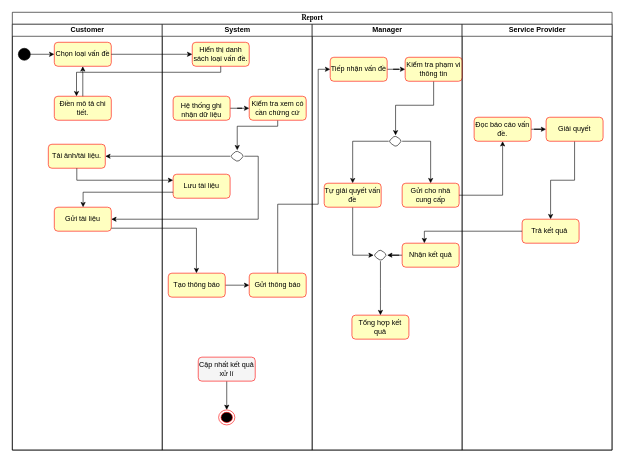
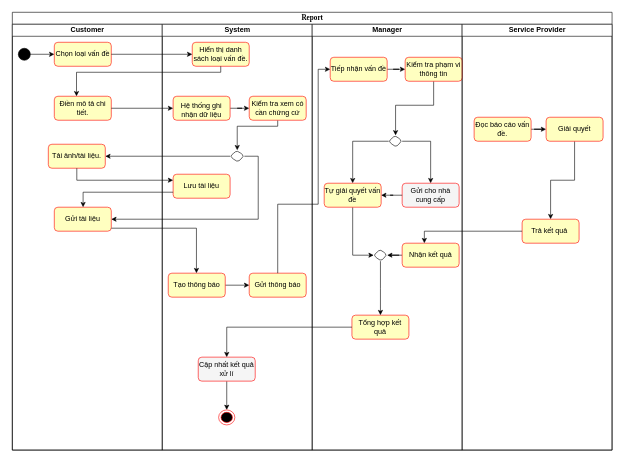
- <mxCell id="57" value="" style="edgeStyle=orthogonalEdgeStyle;rounded=0;orthogonalLoop=1;jettySize=auto;html=1;" edge="1" parent="2" source="9" target="6"><mxGeometry relative="1" as="geometry" /></mxCell>
+ <mxCell id="57" value="" style="edgeStyle=orthogonalEdgeStyle;rounded=0;orthogonalLoop=1;jettySize=auto;html=1;" edge="1" parent="2" source="9" target="22"><mxGeometry relative="1" as="geometry" /></mxCell>
- <mxCell id="53" value="" style="edgeStyle=orthogonalEdgeStyle;rounded=0;orthogonalLoop=1;jettySize=auto;html=1;" edge="1" parent="2" source="35" target="43"><mxGeometry relative="1" as="geometry" /></mxCell>
+ <mxCell id="53" value="" style="edgeStyle=orthogonalEdgeStyle;rounded=0;orthogonalLoop=1;jettySize=auto;html=1;" edge="1" parent="2" source="35" target="34"><mxGeometry relative="1" as="geometry" /></mxCell>
- <mxCell id="35" value="Gửi cho nhà cung cấp" style="rounded=1;whiteSpace=wrap;html=1;strokeColor=#FF0000;fillColor=#FFFFC0;" vertex="1" parent="25"><mxGeometry x="150" y="265" width="95" height="40" as="geometry" /></mxCell>
+ <mxCell id="35" value="Gửi cho nhà cung cấp" style="rounded=1;whiteSpace=wrap;html=1;strokeColor=#FF0000;fillColor=#f5f5f5;" vertex="1" parent="25"><mxGeometry x="150" y="265" width="95" height="40" as="geometry" /></mxCell>
+ <mxCell id="55" value="" style="edgeStyle=orthogonalEdgeStyle;rounded=0;orthogonalLoop=1;jettySize=auto;html=1;" edge="1" parent="2" source="36" target="19"><mxGeometry relative="1" as="geometry" /></mxCell>
